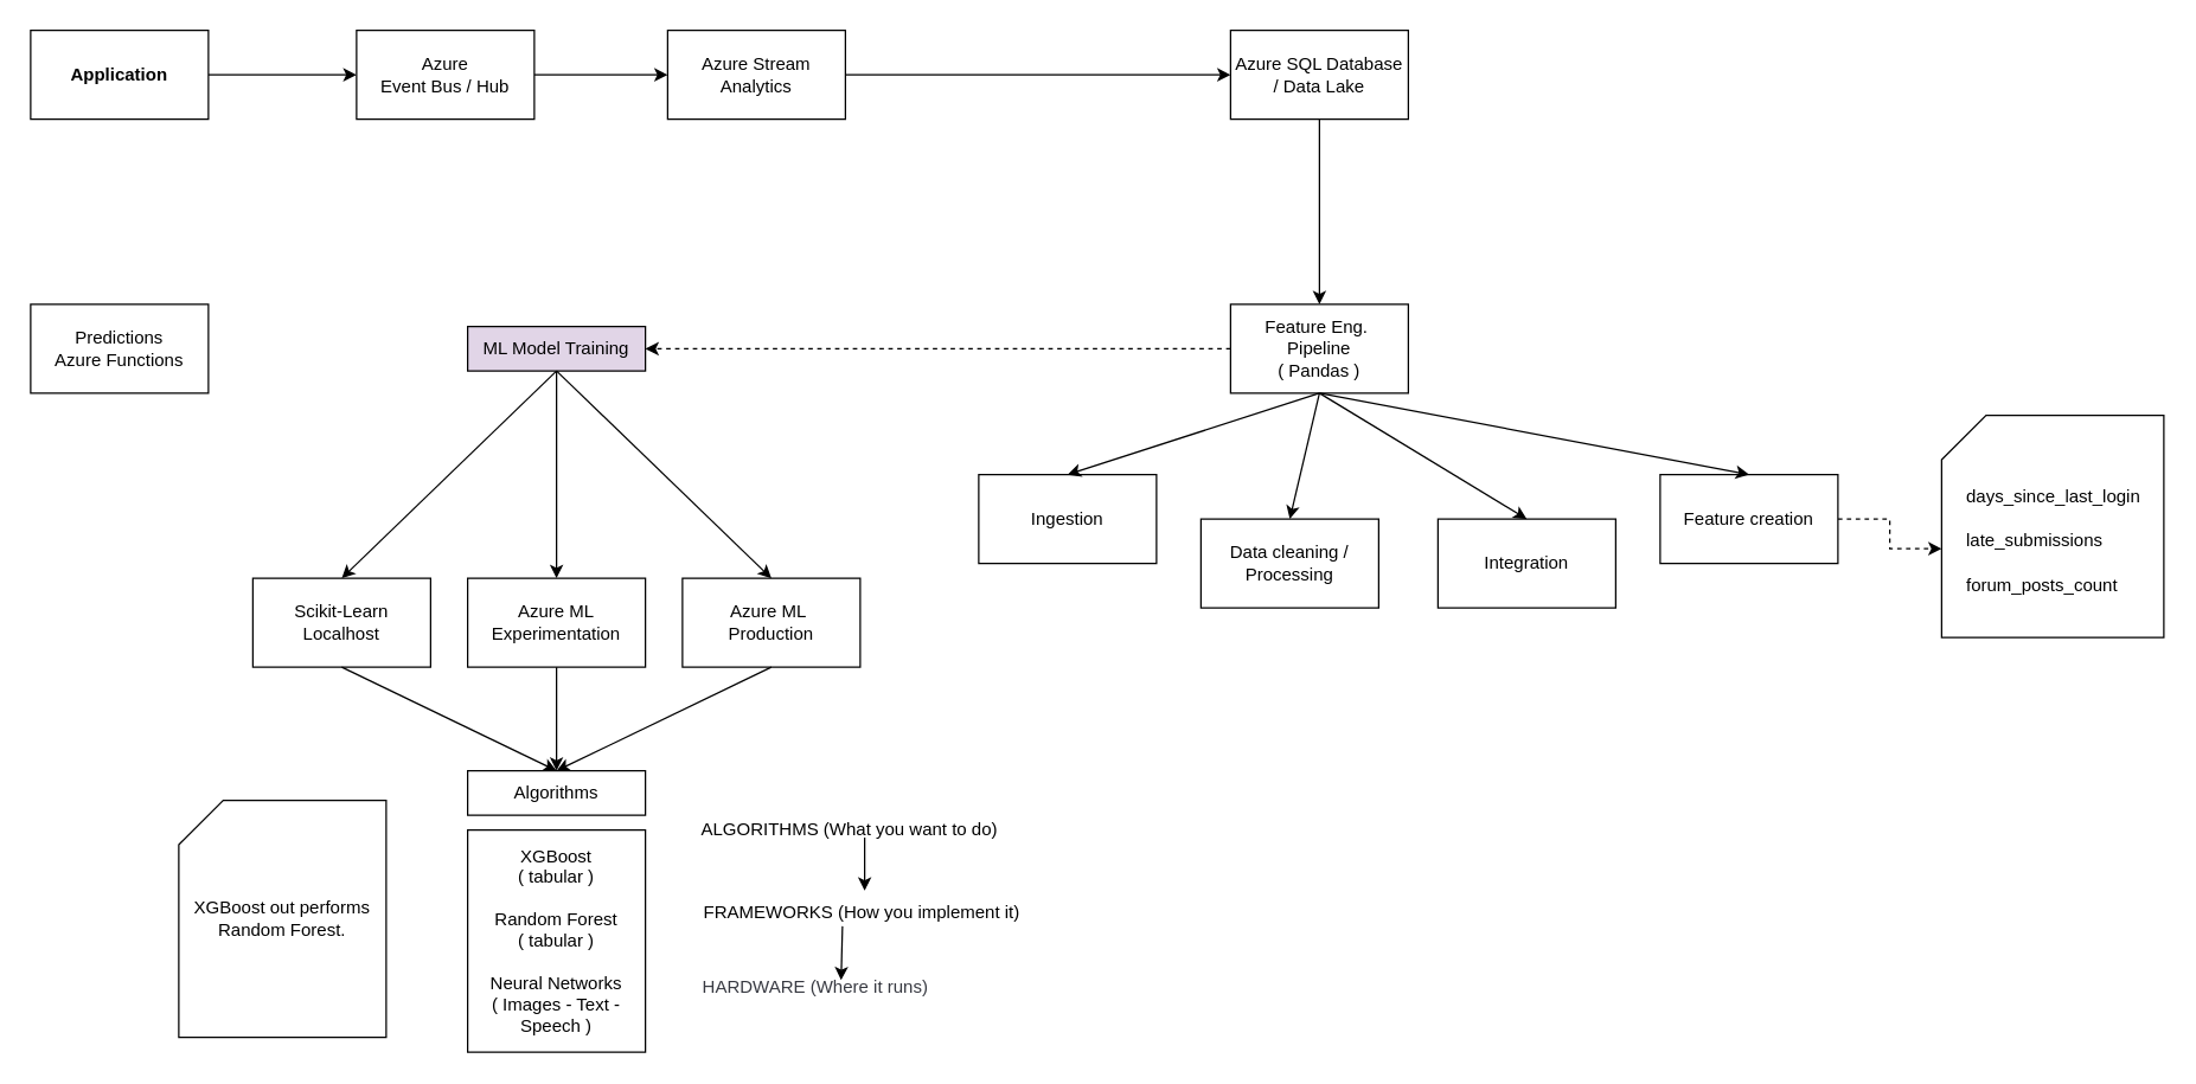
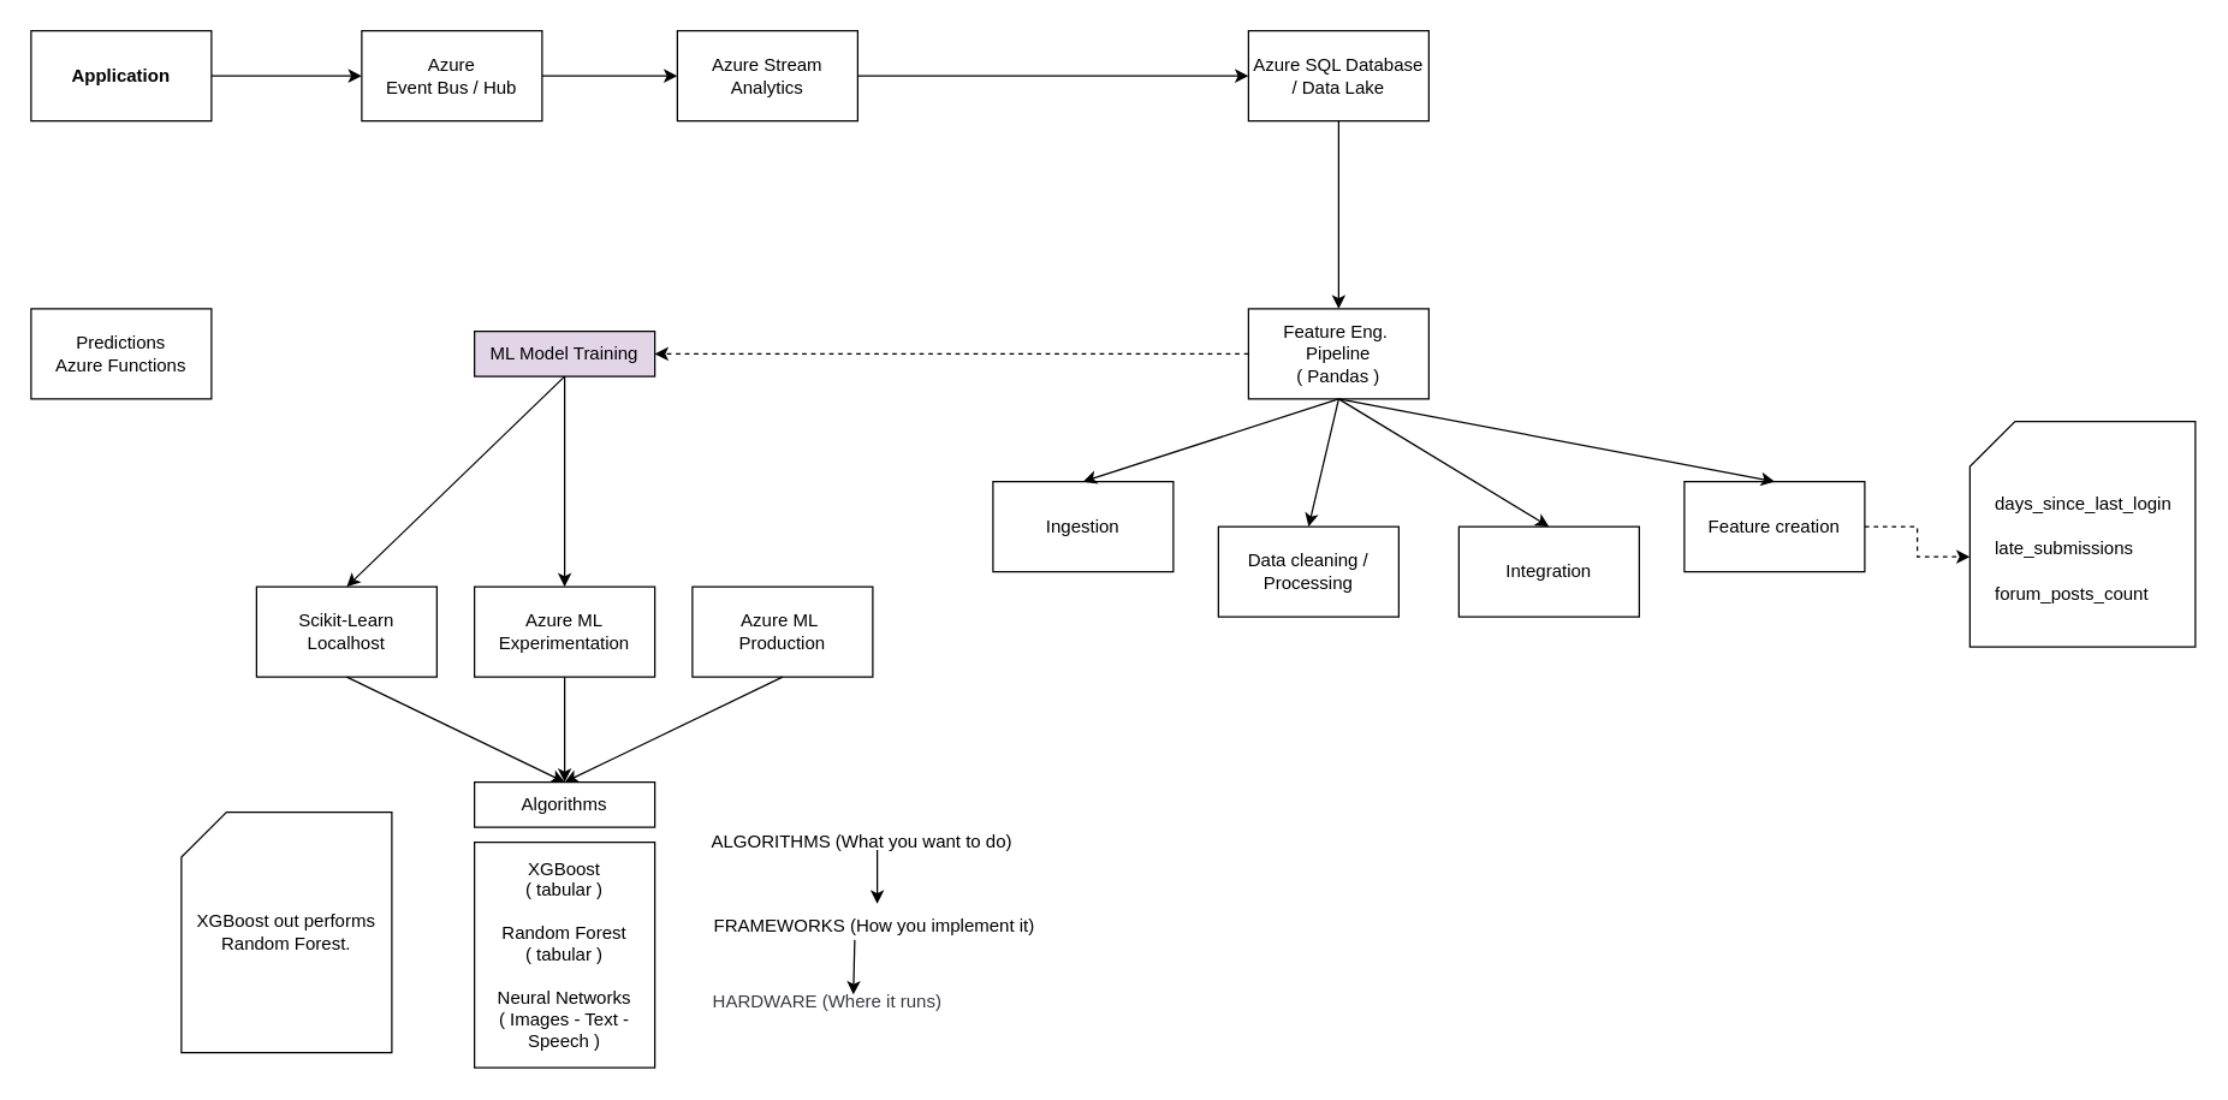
- <mxCell id="24" value="" style="endArrow=classic;html=1;rounded=0;exitX=0.5;exitY=1;exitDx=0;exitDy=0;entryX=0.5;entryY=0;entryDx=0;entryDy=0;" edge="1" parent="1" source="12" target="16"><mxGeometry width="50" height="50" relative="1" as="geometry"><mxPoint x="380" y="340" as="sourcePoint" /><mxPoint x="380" y="480" as="targetPoint" /></mxGeometry></mxCell>
